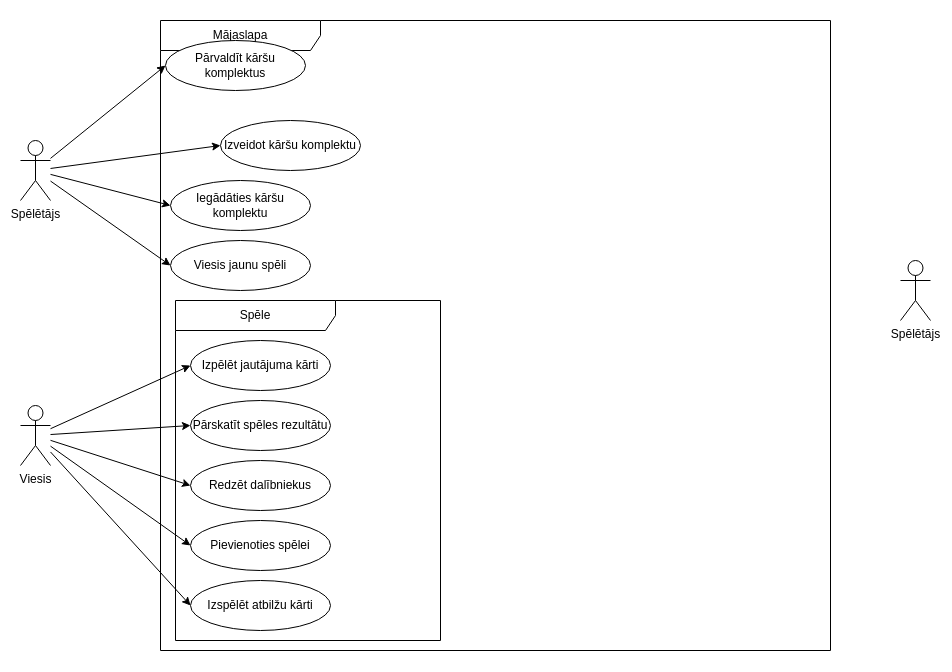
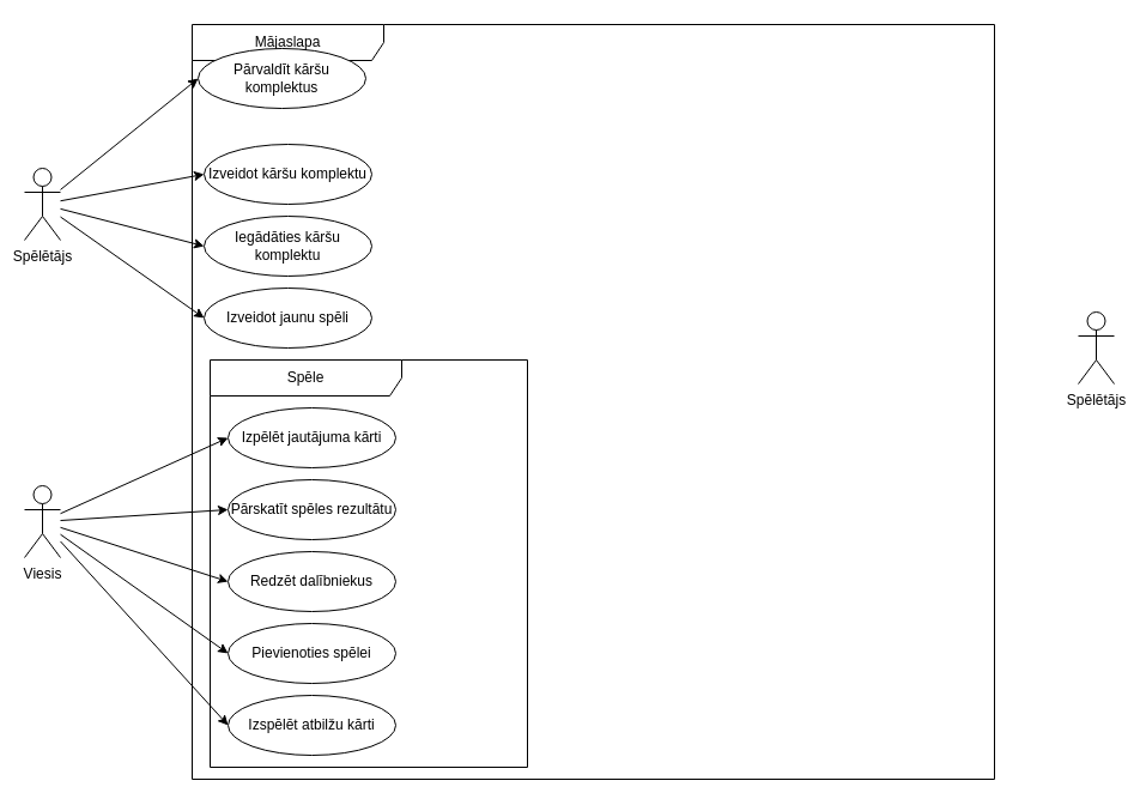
- <mxCell id="4" value="Izveidot kāršu komplektu" style="ellipse;whiteSpace=wrap;html=1;" vertex="1" parent="2"><mxGeometry x="60" y="100" width="140" height="50" as="geometry" /></mxCell>
+ <mxCell id="4" value="Izveidot kāršu komplektu" style="ellipse;whiteSpace=wrap;html=1;" vertex="1" parent="2"><mxGeometry x="10" y="100" width="140" height="50" as="geometry" /></mxCell>
- <mxCell id="6" value="Viesis jaunu spēli" style="ellipse;whiteSpace=wrap;html=1;" vertex="1" parent="2"><mxGeometry x="10" y="220" width="140" height="50" as="geometry" /></mxCell>
+ <mxCell id="6" value="Izveidot jaunu spēli" style="ellipse;whiteSpace=wrap;html=1;" vertex="1" parent="2"><mxGeometry x="10" y="220" width="140" height="50" as="geometry" /></mxCell>
